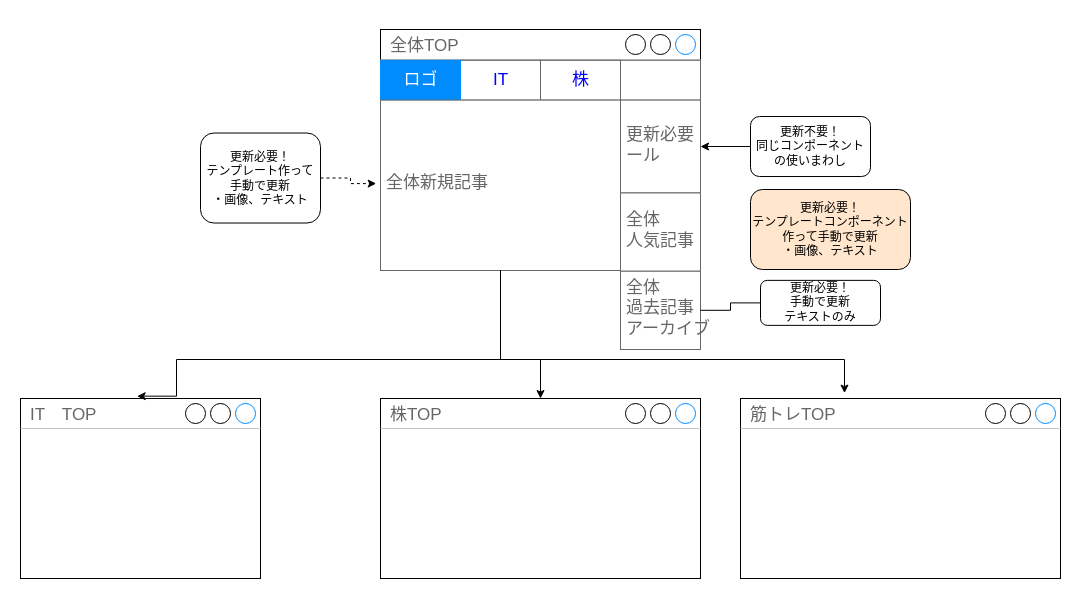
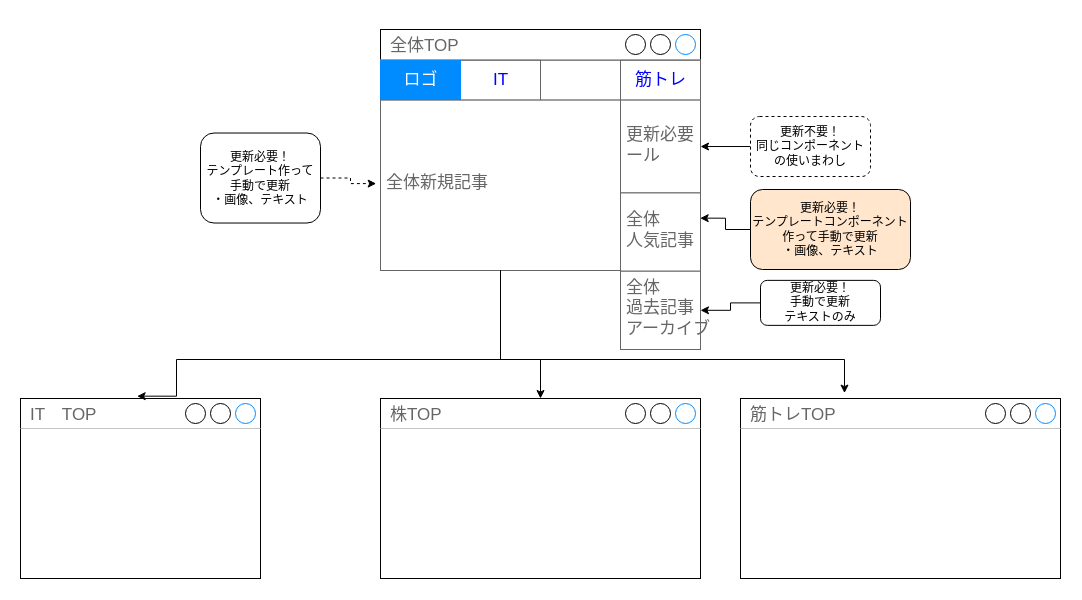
- <mxCell id="9" value="株" style="strokeColor=inherit;fillColor=inherit;gradientColor=inherit;strokeWidth=1;shadow=0;dashed=0;align=center;html=1;shape=mxgraph.mockup.text.rrect;rSize=0;fontSize=17;fontColor=#0000ff;" parent="7" vertex="1"><mxGeometry x="160" width="80" height="39.798" as="geometry" /></mxCell>
+ <mxCell id="10" value="筋トレ" style="strokeColor=inherit;fillColor=inherit;gradientColor=inherit;strokeWidth=1;shadow=0;dashed=0;align=center;html=1;shape=mxgraph.mockup.text.rrect;rSize=0;fontSize=17;fontColor=#0000ff;" parent="7" vertex="1"><mxGeometry x="240" width="80" height="39.798" as="geometry" /></mxCell>
- <mxCell id="17" value="更新不要！&lt;br&gt;同じコンポーネントの使いまわし" style="rounded=1;whiteSpace=wrap;html=1;align=center;" parent="1" vertex="1"><mxGeometry x="750" y="116.03" width="120" height="60" as="geometry" /></mxCell>
+ <mxCell id="17" value="更新不要！&lt;br&gt;同じコンポーネントの使いまわし" style="rounded=1;whiteSpace=wrap;html=1;align=center;dashed=1;" parent="1" vertex="1"><mxGeometry x="750" y="116.03" width="120" height="60" as="geometry" /></mxCell>
+ <mxCell id="18" style="edgeStyle=orthogonalEdgeStyle;rounded=0;orthogonalLoop=1;jettySize=auto;html=1;entryX=0.996;entryY=0.322;entryDx=0;entryDy=0;entryPerimeter=0;" parent="1" source="19" target="13" edge="1"><mxGeometry relative="1" as="geometry" /></mxCell>
- <mxCell id="20" style="edgeStyle=orthogonalEdgeStyle;rounded=0;orthogonalLoop=1;jettySize=auto;html=1;endArrow=none;" parent="1" source="21" target="14" edge="1"><mxGeometry relative="1" as="geometry" /></mxCell>
+ <mxCell id="20" style="edgeStyle=orthogonalEdgeStyle;rounded=0;orthogonalLoop=1;jettySize=auto;html=1;" parent="1" source="21" target="14" edge="1"><mxGeometry relative="1" as="geometry" /></mxCell>
